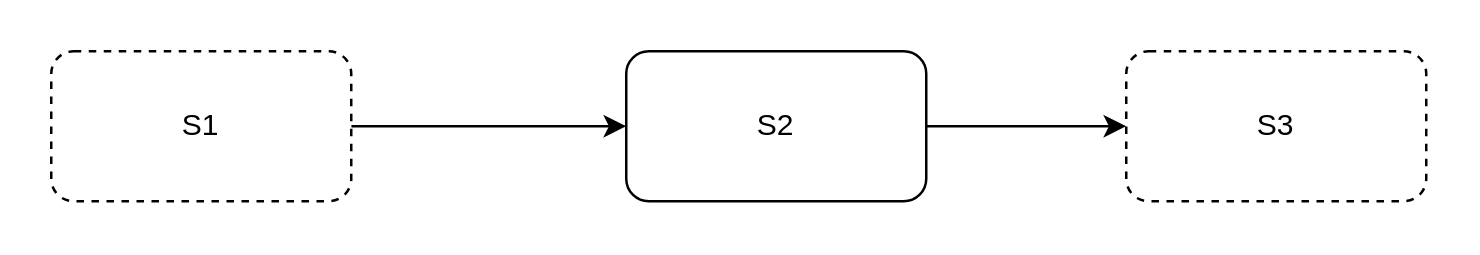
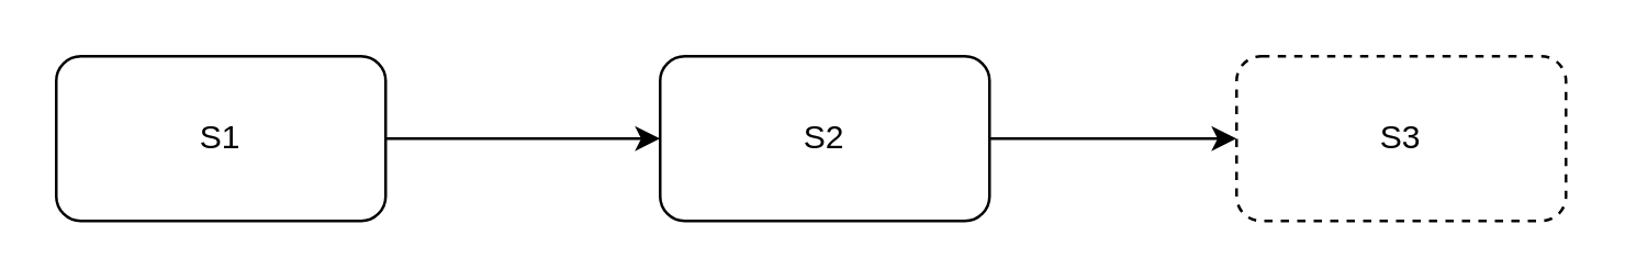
- <mxCell id="3" value="S1" style="rounded=1;whiteSpace=wrap;html=1;dashed=1;" vertex="1" parent="1"><mxGeometry x="20" y="20" width="120" height="60" as="geometry" /></mxCell>
+ <mxCell id="3" value="S1" style="rounded=1;whiteSpace=wrap;html=1;" vertex="1" parent="1"><mxGeometry x="20" y="20" width="120" height="60" as="geometry" /></mxCell>
- <mxCell id="5" value="S2" style="rounded=1;whiteSpace=wrap;html=1;" vertex="1" parent="1"><mxGeometry x="250" y="20" width="120" height="60" as="geometry" /></mxCell>
+ <mxCell id="5" value="S2" style="rounded=1;whiteSpace=wrap;html=1;" vertex="1" parent="1"><mxGeometry x="240" y="20" width="120" height="60" as="geometry" /></mxCell>
